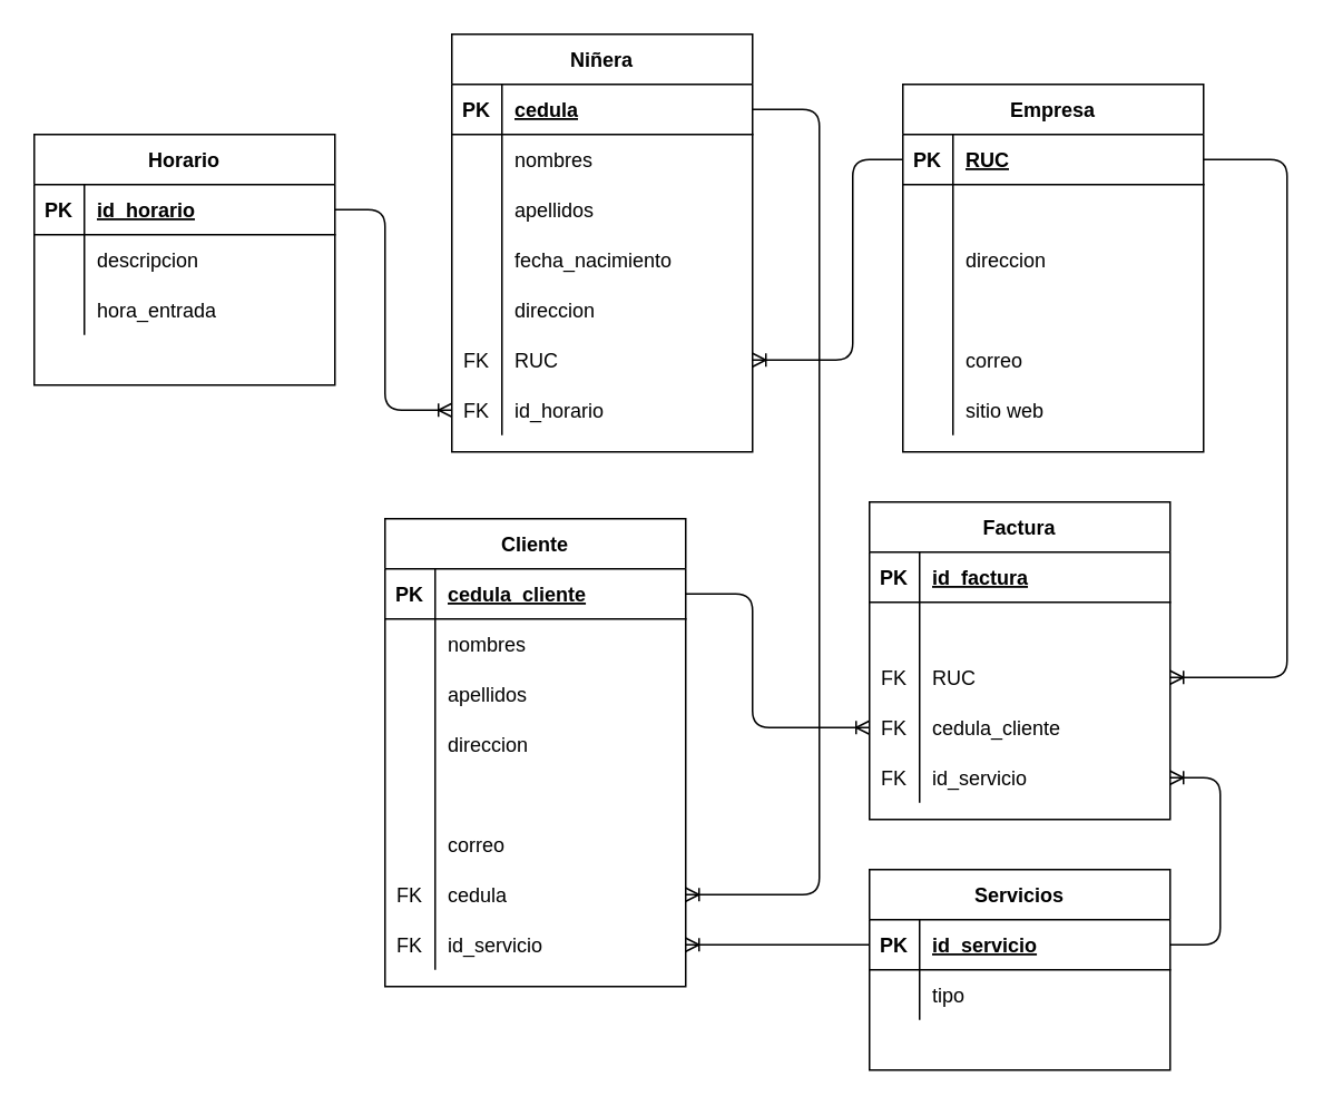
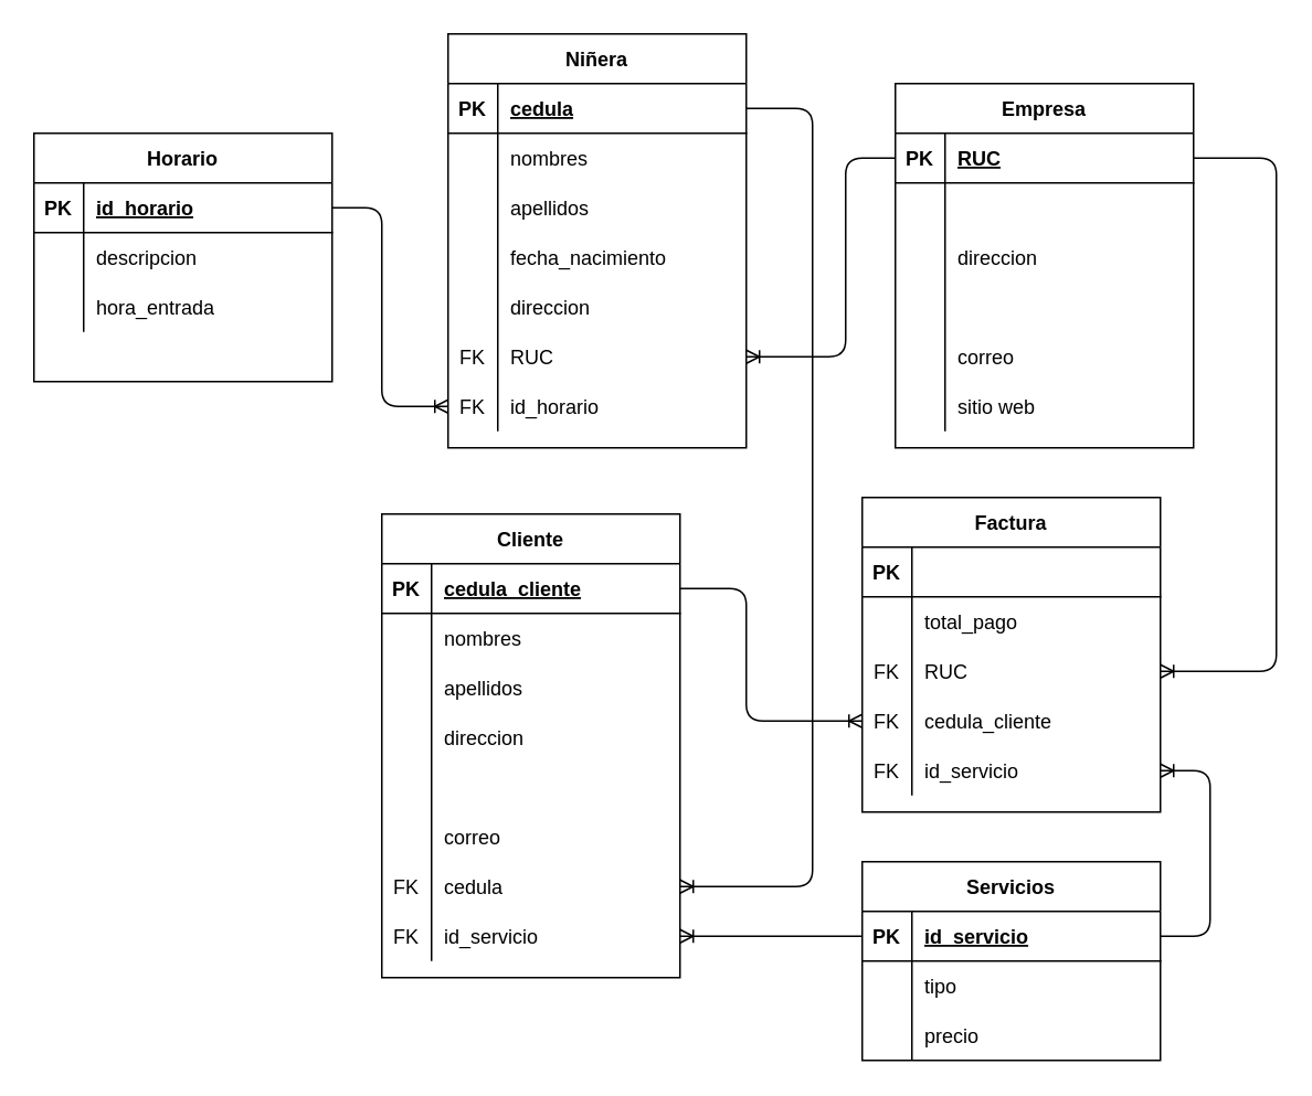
- <mxCell id="78" value="id_factura" style="shape=partialRectangle;connectable=0;fillColor=none;top=0;left=0;bottom=0;right=0;align=left;spacingLeft=6;fontStyle=5;overflow=hidden;" vertex="1" parent="76"><mxGeometry x="30" width="150" height="30" as="geometry" /></mxCell>
+ <mxCell id="81" value="total_pago" style="shape=partialRectangle;connectable=0;fillColor=none;top=0;left=0;bottom=0;right=0;align=left;spacingLeft=6;overflow=hidden;" vertex="1" parent="79"><mxGeometry x="30" width="150" height="30" as="geometry" /></mxCell>
+ <mxCell id="50" value="precio" style="shape=partialRectangle;connectable=0;fillColor=none;top=0;left=0;bottom=0;right=0;align=left;spacingLeft=6;overflow=hidden;" vertex="1" parent="48"><mxGeometry x="30" width="150" height="30" as="geometry" /></mxCell>
